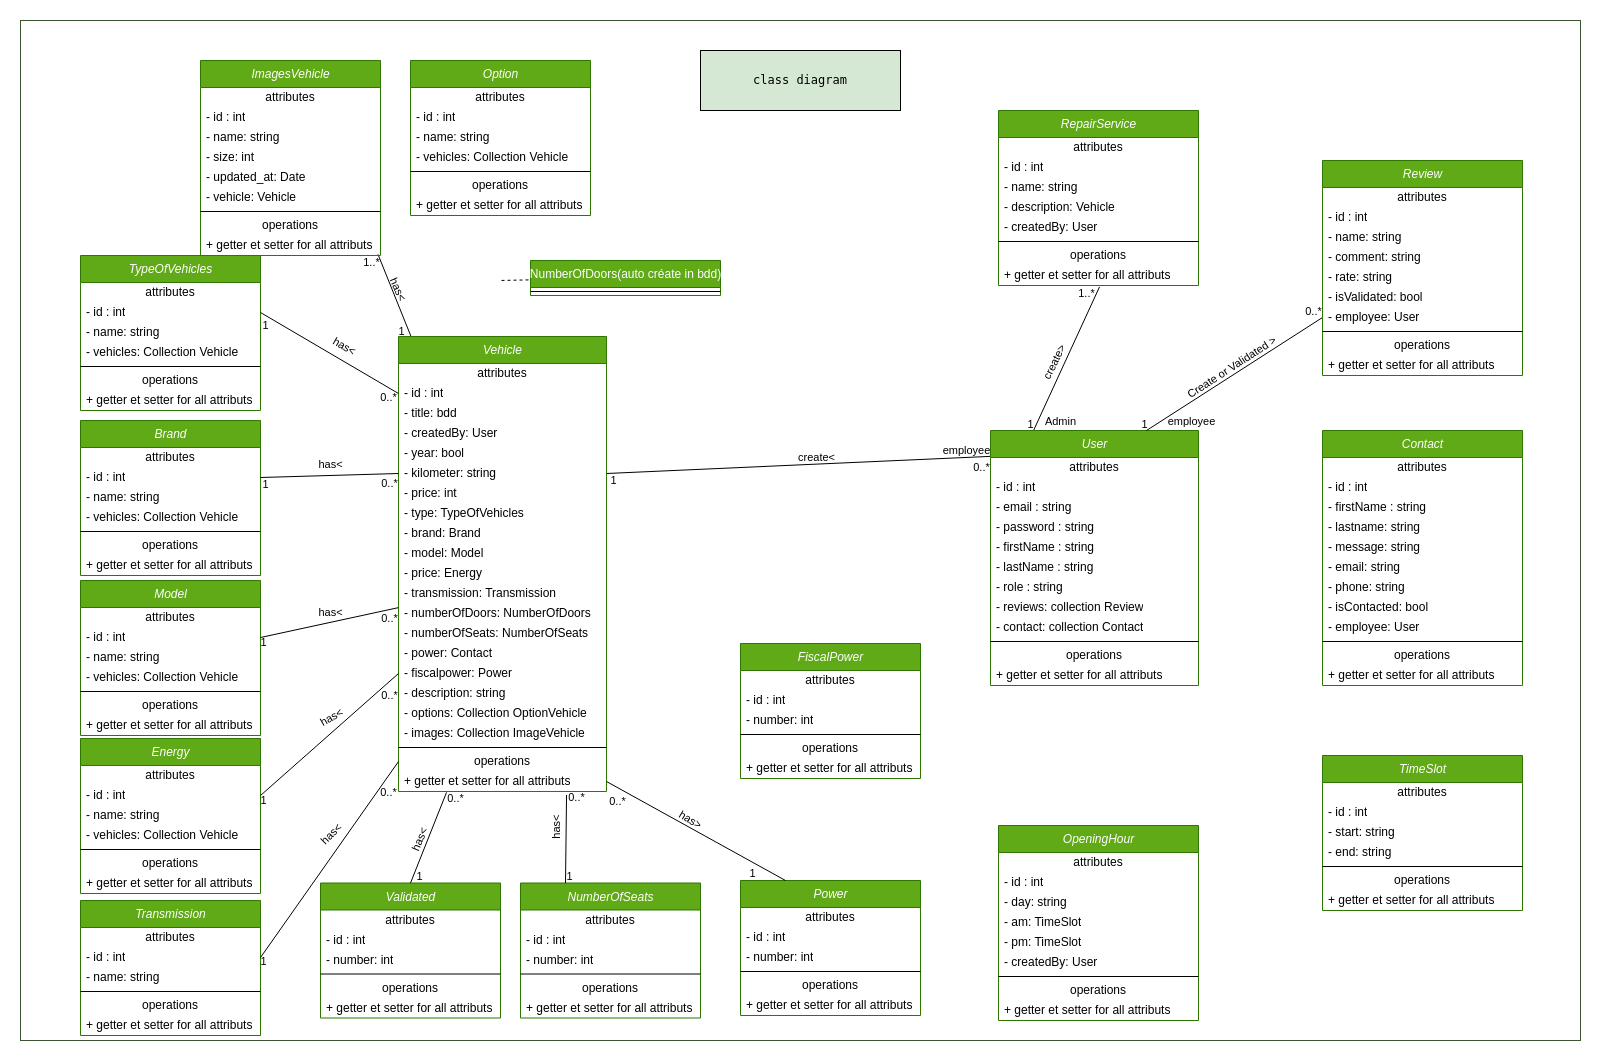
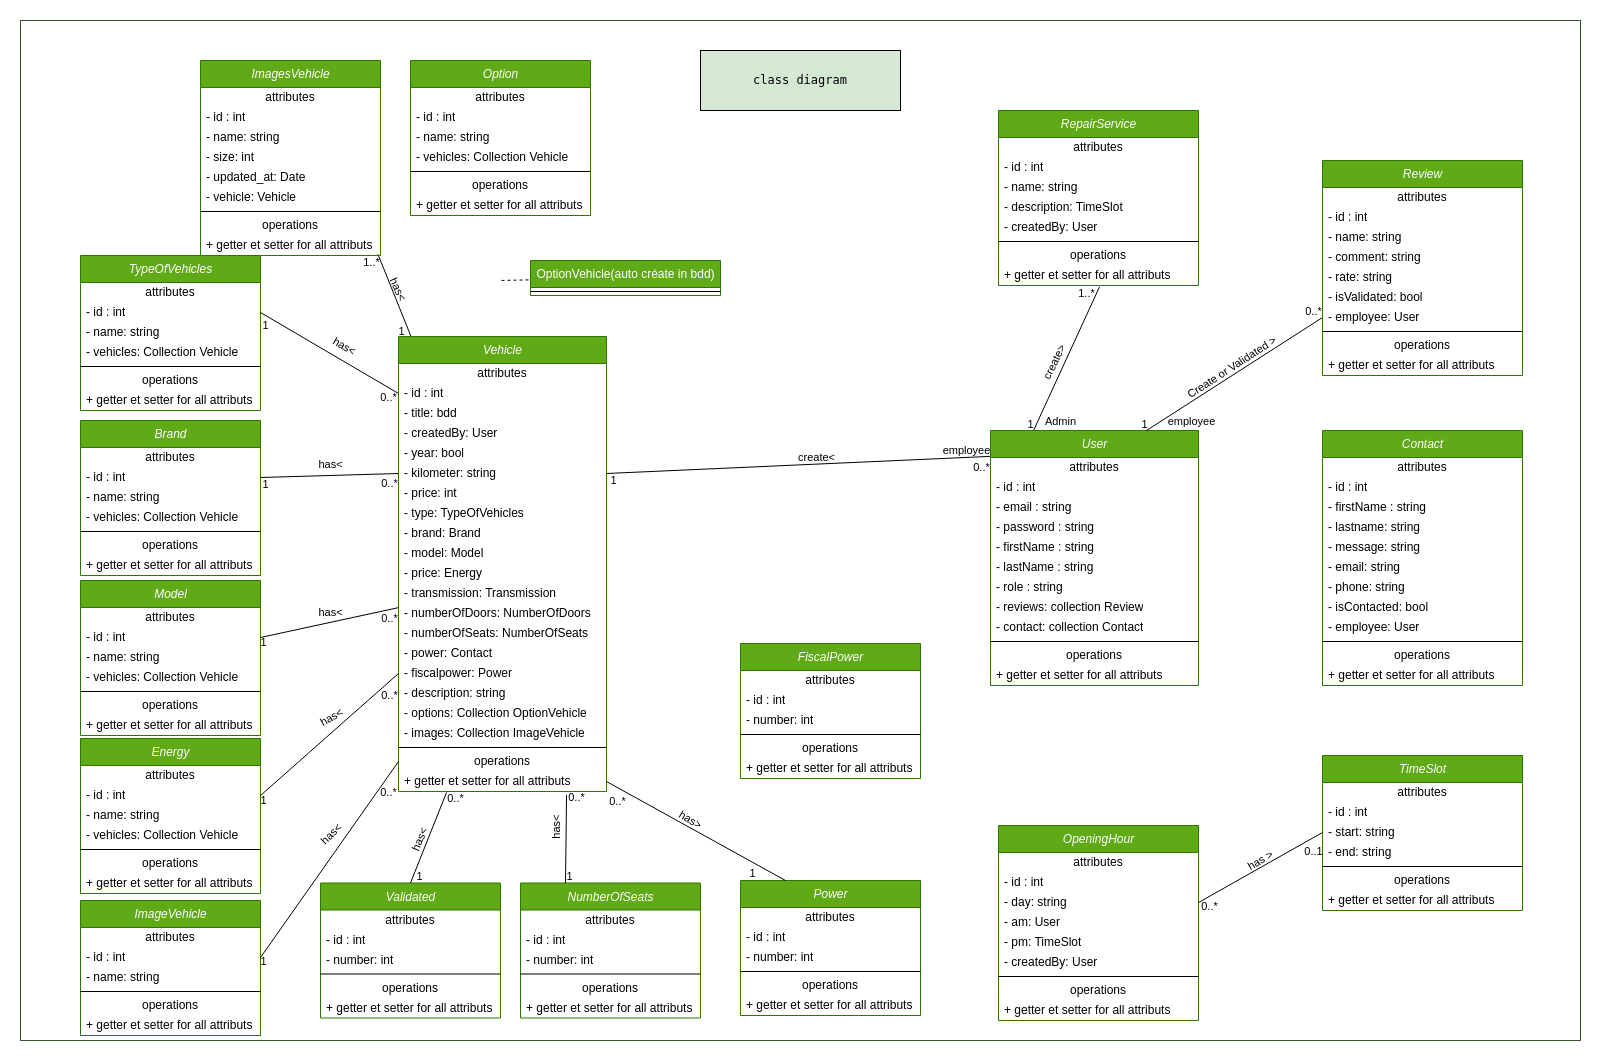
- <mxCell id="113" value="&lt;font color=&quot;#000000&quot;&gt;- description: Vehicle&lt;/font&gt;" style="text;html=1;strokeColor=none;fillColor=none;align=left;verticalAlign=middle;spacingLeft=4;spacingRight=4;overflow=hidden;rotatable=0;points=[[0,0.5],[1,0.5]];portConstraint=eastwest;fontColor=#808080;" parent="109" vertex="1"><mxGeometry y="87" width="200" height="20" as="geometry" /></mxCell>
+ <mxCell id="113" value="&lt;font color=&quot;#000000&quot;&gt;- description: TimeSlot&lt;/font&gt;" style="text;html=1;strokeColor=none;fillColor=none;align=left;verticalAlign=middle;spacingLeft=4;spacingRight=4;overflow=hidden;rotatable=0;points=[[0,0.5],[1,0.5]];portConstraint=eastwest;fontColor=#808080;" parent="109" vertex="1"><mxGeometry y="87" width="200" height="20" as="geometry" /></mxCell>
- <mxCell id="34" value="NumberOfDoors(auto créate in bdd)" style="swimlane;fontStyle=0;align=center;verticalAlign=top;childLayout=stackLayout;horizontal=1;startSize=27;horizontalStack=0;resizeParent=1;resizeParentMax=0;resizeLast=0;collapsible=0;marginBottom=0;html=1;fillColor=#60a917;strokeColor=#2D7600;fontColor=#ffffff;" parent="1" vertex="1"><mxGeometry x="530" y="260" width="190" height="35" as="geometry" /></mxCell>
+ <mxCell id="34" value="OptionVehicle(auto créate in bdd)" style="swimlane;fontStyle=0;align=center;verticalAlign=top;childLayout=stackLayout;horizontal=1;startSize=27;horizontalStack=0;resizeParent=1;resizeParentMax=0;resizeLast=0;collapsible=0;marginBottom=0;html=1;fillColor=#60a917;strokeColor=#2D7600;fontColor=#ffffff;" parent="1" vertex="1"><mxGeometry x="530" y="260" width="190" height="35" as="geometry" /></mxCell>
+ <mxCell id="78" style="edgeStyle=none;html=1;entryX=0;entryY=0.5;entryDx=0;entryDy=0;strokeColor=#000000;fontColor=#000000;endArrow=none;endFill=0;exitX=1;exitY=0.5;exitDx=0;exitDy=0;" parent="1" source="71" target="63" edge="1"><mxGeometry relative="1" as="geometry" /></mxCell>
+ <mxCell id="79" value="has &amp;gt;" style="edgeLabel;html=1;align=center;verticalAlign=middle;resizable=0;points=[];fontColor=#000000;labelBackgroundColor=none;rotation=-30;" parent="78" vertex="1" connectable="0"><mxGeometry x="-0.357" y="-1" relative="1" as="geometry"><mxPoint x="21" y="-20" as="offset" /></mxGeometry></mxCell>
+ <mxCell id="80" value="0..*" style="edgeLabel;html=1;align=center;verticalAlign=middle;resizable=0;points=[];fontColor=#000000;labelBackgroundColor=none;" parent="78" vertex="1" connectable="0"><mxGeometry x="-0.819" y="-2" relative="1" as="geometry"><mxPoint x="-2" y="8" as="offset" /></mxGeometry></mxCell>
+ <mxCell id="81" value="0..1" style="edgeLabel;html=1;align=center;verticalAlign=middle;resizable=0;points=[];fontColor=#000000;labelBackgroundColor=none;" parent="78" vertex="1" connectable="0"><mxGeometry x="0.852" relative="1" as="geometry"><mxPoint y="13" as="offset" /></mxGeometry></mxCell>
- <mxCell id="184" value="&lt;i&gt;Transmission&lt;/i&gt;" style="swimlane;fontStyle=0;align=center;verticalAlign=top;childLayout=stackLayout;horizontal=1;startSize=27;horizontalStack=0;resizeParent=1;resizeParentMax=0;resizeLast=0;collapsible=0;marginBottom=0;html=1;fillColor=#60a917;strokeColor=#2D7600;fontColor=#ffffff;" parent="1" vertex="1"><mxGeometry x="80" y="900" width="180" height="135" as="geometry" /></mxCell>
+ <mxCell id="184" value="&lt;i&gt;ImageVehicle&lt;/i&gt;" style="swimlane;fontStyle=0;align=center;verticalAlign=top;childLayout=stackLayout;horizontal=1;startSize=27;horizontalStack=0;resizeParent=1;resizeParentMax=0;resizeLast=0;collapsible=0;marginBottom=0;html=1;fillColor=#60a917;strokeColor=#2D7600;fontColor=#ffffff;" parent="1" vertex="1"><mxGeometry x="80" y="900" width="180" height="135" as="geometry" /></mxCell>
- <mxCell id="72" value="&lt;font color=&quot;#000000&quot;&gt;- am: TimeSlot&lt;/font&gt;" style="text;html=1;strokeColor=none;fillColor=none;align=left;verticalAlign=middle;spacingLeft=4;spacingRight=4;overflow=hidden;rotatable=0;points=[[0,0.5],[1,0.5]];portConstraint=eastwest;fontColor=#808080;" parent="68" vertex="1"><mxGeometry y="87" width="200" height="20" as="geometry" /></mxCell>
+ <mxCell id="72" value="&lt;font color=&quot;#000000&quot;&gt;- am: User&lt;/font&gt;" style="text;html=1;strokeColor=none;fillColor=none;align=left;verticalAlign=middle;spacingLeft=4;spacingRight=4;overflow=hidden;rotatable=0;points=[[0,0.5],[1,0.5]];portConstraint=eastwest;fontColor=#808080;" parent="68" vertex="1"><mxGeometry y="87" width="200" height="20" as="geometry" /></mxCell>
